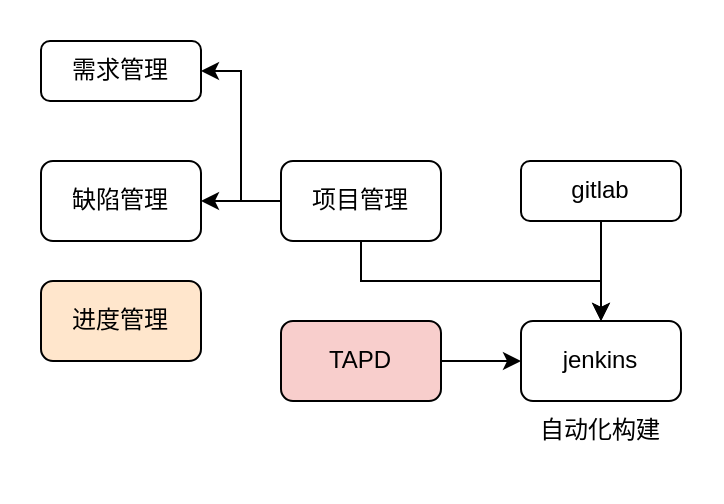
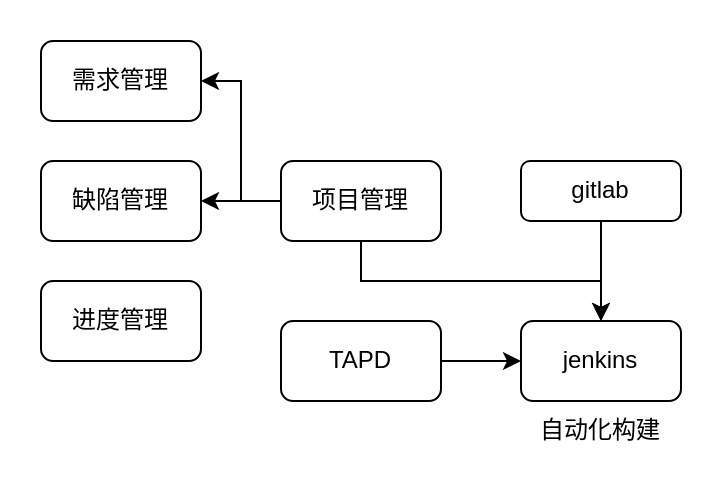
- <mxCell id="12" value="需求管理" style="rounded=1;whiteSpace=wrap;html=1;" vertex="1" parent="1"><mxGeometry x="20" y="20" width="80" height="30" as="geometry" /></mxCell>
+ <mxCell id="12" value="需求管理" style="rounded=1;whiteSpace=wrap;html=1;" vertex="1" parent="1"><mxGeometry x="20" y="20" width="80" height="40" as="geometry" /></mxCell>
- <mxCell id="14" value="进度管理" style="rounded=1;whiteSpace=wrap;html=1;fillColor=#ffe6cc;" vertex="1" parent="1"><mxGeometry x="20" y="140" width="80" height="40" as="geometry" /></mxCell>
+ <mxCell id="14" value="进度管理" style="rounded=1;whiteSpace=wrap;html=1;" vertex="1" parent="1"><mxGeometry x="20" y="140" width="80" height="40" as="geometry" /></mxCell>
- <mxCell id="3" value="TAPD" style="rounded=1;whiteSpace=wrap;html=1;fillColor=#f8cecc;" vertex="1" parent="1"><mxGeometry x="140" y="160" width="80" height="40" as="geometry" /></mxCell>
+ <mxCell id="3" value="TAPD" style="rounded=1;whiteSpace=wrap;html=1;" vertex="1" parent="1"><mxGeometry x="140" y="160" width="80" height="40" as="geometry" /></mxCell>
